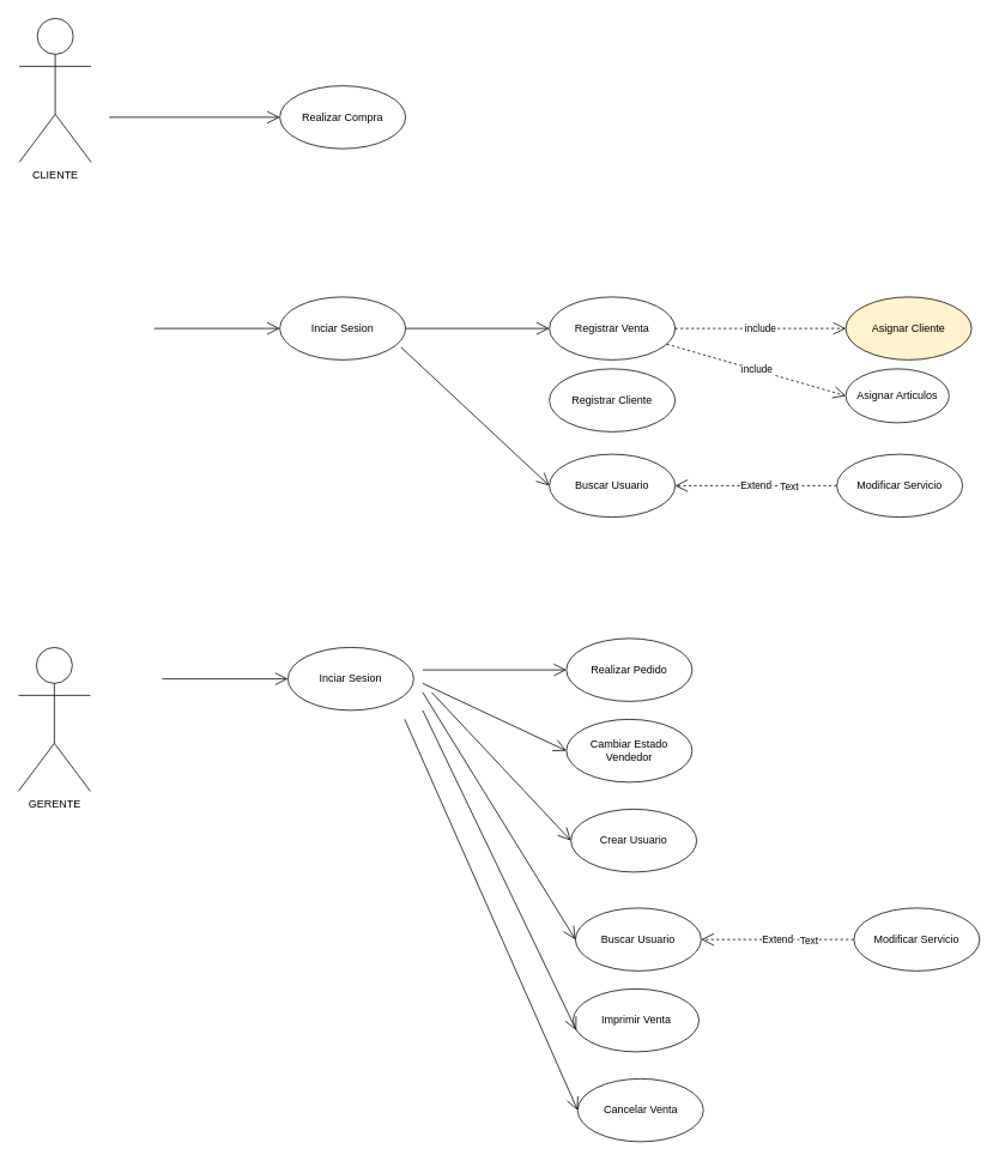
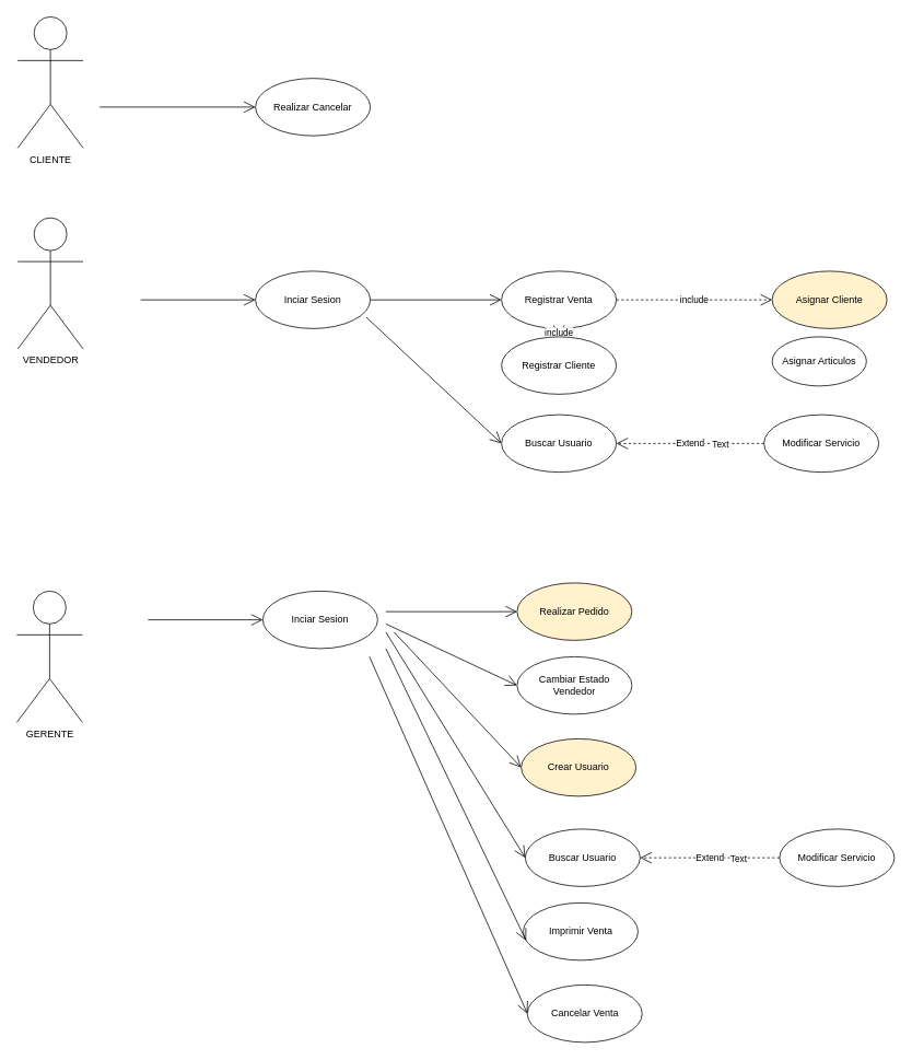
- <mxCell id="3" value="Realizar Compra" style="ellipse;whiteSpace=wrap;html=1;" parent="1" vertex="1"><mxGeometry x="311" y="95" width="140" height="70" as="geometry" /></mxCell>
+ <mxCell id="3" value="Realizar Cancelar" style="ellipse;whiteSpace=wrap;html=1;" parent="1" vertex="1"><mxGeometry x="311" y="95" width="140" height="70" as="geometry" /></mxCell>
+ <mxCell id="6" value="VENDEDOR" style="shape=umlActor;verticalLabelPosition=bottom;verticalAlign=top;html=1;" vertex="1" parent="1"><mxGeometry x="21" y="265" width="80" height="160" as="geometry" /></mxCell>
- <mxCell id="27" value="include" style="endArrow=open;endSize=12;dashed=1;html=1;rounded=0;entryX=0;entryY=0.5;entryDx=0;entryDy=0;" edge="1" parent="1" target="26" source="22"><mxGeometry width="160" relative="1" as="geometry"><mxPoint x="751" y="445" as="sourcePoint" /><mxPoint x="971" y="300" as="targetPoint" /></mxGeometry></mxCell>
+ <mxCell id="27" value="include" style="endArrow=open;endSize=12;dashed=1;html=1;rounded=0;" edge="1" parent="1" target="32" source="22"><mxGeometry width="160" relative="1" as="geometry"><mxPoint x="751" y="445" as="sourcePoint" /><mxPoint x="971" y="300" as="targetPoint" /></mxGeometry></mxCell>
- <mxCell id="7" value="Realizar Pedido" style="ellipse;whiteSpace=wrap;html=1;" vertex="1" parent="1"><mxGeometry x="630" y="710" width="140" height="70" as="geometry" /></mxCell>
+ <mxCell id="7" value="Realizar Pedido" style="ellipse;whiteSpace=wrap;html=1;fillColor=#fff2cc;" vertex="1" parent="1"><mxGeometry x="630" y="710" width="140" height="70" as="geometry" /></mxCell>
- <mxCell id="13" value="Crear Usuario" style="ellipse;whiteSpace=wrap;html=1;" vertex="1" parent="1"><mxGeometry x="635" y="900" width="140" height="70" as="geometry" /></mxCell>
+ <mxCell id="13" value="Crear Usuario" style="ellipse;whiteSpace=wrap;html=1;fillColor=#fff2cc;" vertex="1" parent="1"><mxGeometry x="635" y="900" width="140" height="70" as="geometry" /></mxCell>
